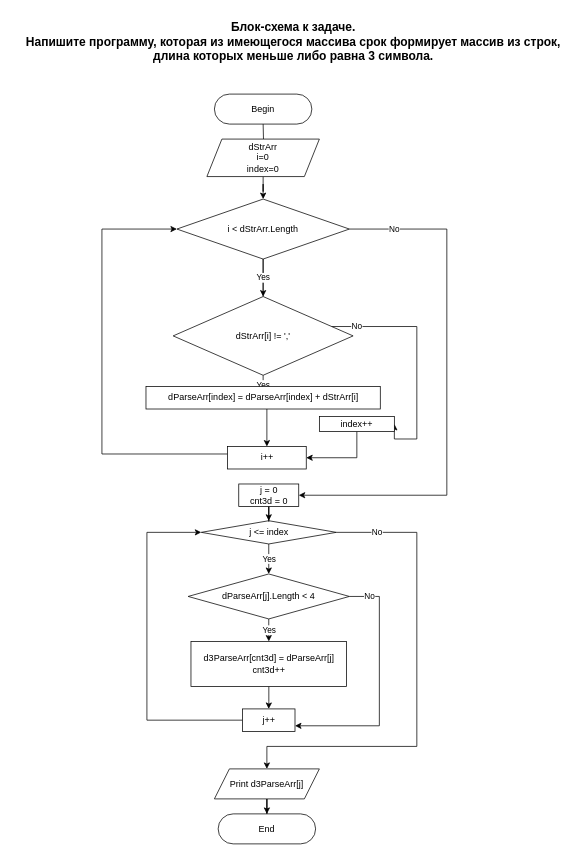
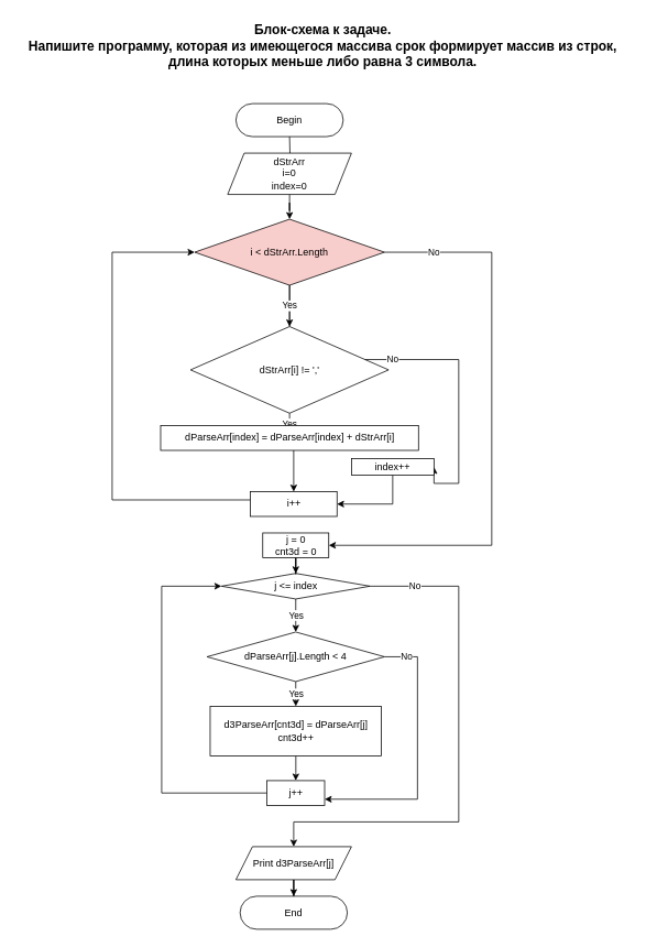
- <mxCell id="10" value="i &amp;lt; dStrArr.Length" style="rhombus;whiteSpace=wrap;html=1;" vertex="1" parent="1"><mxGeometry x="235" y="265" width="230" height="80" as="geometry" /></mxCell>
+ <mxCell id="10" value="i &amp;lt; dStrArr.Length" style="rhombus;whiteSpace=wrap;html=1;fillColor=#f8cecc;" vertex="1" parent="1"><mxGeometry x="235" y="265" width="230" height="80" as="geometry" /></mxCell>
